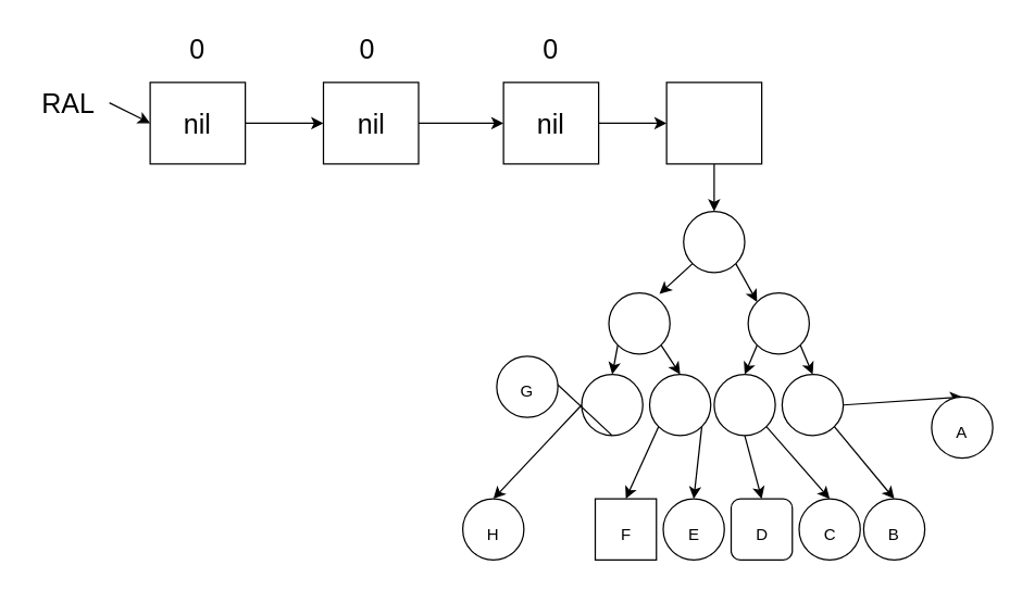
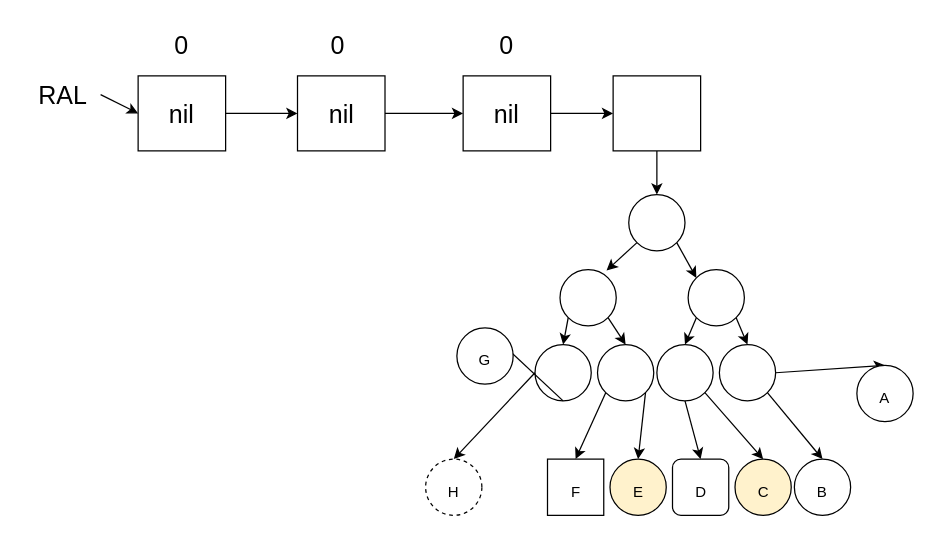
- <mxCell id="30" value="&lt;font style=&quot;font-size: 12px&quot;&gt;H&lt;/font&gt;" style="ellipse;whiteSpace=wrap;html=1;aspect=fixed;fontSize=20;" parent="1" vertex="1"><mxGeometry x="340" y="366.59" width="45" height="45" as="geometry" /></mxCell>
+ <mxCell id="30" value="&lt;font style=&quot;font-size: 12px&quot;&gt;H&lt;/font&gt;" style="ellipse;whiteSpace=wrap;html=1;aspect=fixed;fontSize=20;dashed=1;" parent="1" vertex="1"><mxGeometry x="340" y="366.59" width="45" height="45" as="geometry" /></mxCell>
- <mxCell id="33" value="&lt;font style=&quot;font-size: 12px&quot;&gt;E&lt;/font&gt;" style="ellipse;whiteSpace=wrap;html=1;aspect=fixed;fontSize=20;" parent="1" vertex="1"><mxGeometry x="487.5" y="366.59" width="45" height="45" as="geometry" /></mxCell>
+ <mxCell id="33" value="&lt;font style=&quot;font-size: 12px&quot;&gt;E&lt;/font&gt;" style="ellipse;whiteSpace=wrap;html=1;aspect=fixed;fontSize=20;fillColor=#fff2cc;" parent="1" vertex="1"><mxGeometry x="487.5" y="366.59" width="45" height="45" as="geometry" /></mxCell>
- <mxCell id="39" value="&lt;font style=&quot;font-size: 12px&quot;&gt;C&lt;/font&gt;" style="ellipse;whiteSpace=wrap;html=1;aspect=fixed;fontSize=20;" parent="1" vertex="1"><mxGeometry x="587.5" y="366.59" width="45" height="45" as="geometry" /></mxCell>
+ <mxCell id="39" value="&lt;font style=&quot;font-size: 12px&quot;&gt;C&lt;/font&gt;" style="ellipse;whiteSpace=wrap;html=1;aspect=fixed;fontSize=20;fillColor=#fff2cc;" parent="1" vertex="1"><mxGeometry x="587.5" y="366.59" width="45" height="45" as="geometry" /></mxCell>
